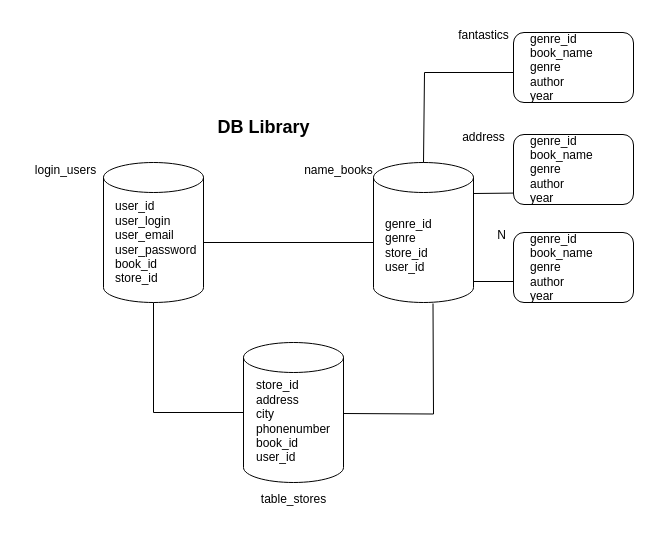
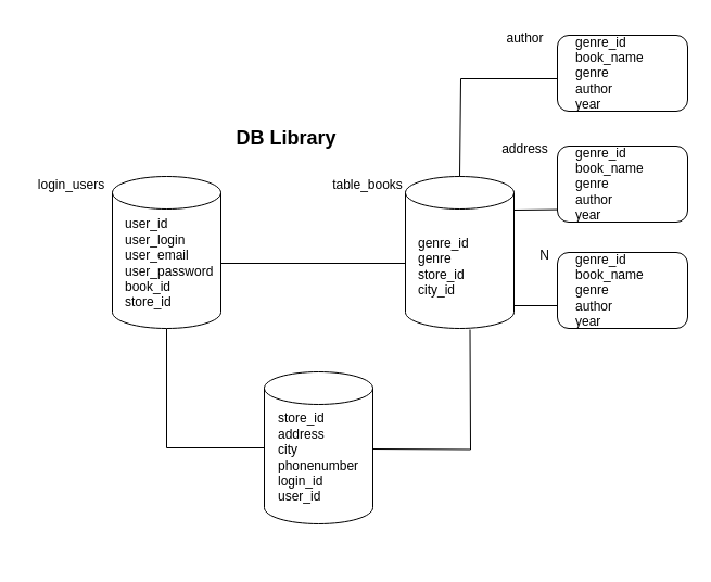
- <mxCell id="16" value="fantastics" style="text;html=1;align=center;verticalAlign=middle;resizable=0;points=[];autosize=1;strokeColor=none;fillColor=none;" vertex="1" parent="1"><mxGeometry x="448" y="20" width="70" height="30" as="geometry" /></mxCell>
+ <mxCell id="16" value="author" style="text;html=1;align=center;verticalAlign=middle;resizable=0;points=[];autosize=1;strokeColor=none;fillColor=none;" vertex="1" parent="1"><mxGeometry x="448" y="20" width="70" height="30" as="geometry" /></mxCell>
- <mxCell id="13" value="name_books" style="text;html=1;align=center;verticalAlign=middle;resizable=0;points=[];autosize=1;strokeColor=none;fillColor=none;" vertex="1" parent="1"><mxGeometry x="293" y="155" width="90" height="30" as="geometry" /></mxCell>
+ <mxCell id="13" value="table_books" style="text;html=1;align=center;verticalAlign=middle;resizable=0;points=[];autosize=1;strokeColor=none;fillColor=none;" vertex="1" parent="1"><mxGeometry x="293" y="155" width="90" height="30" as="geometry" /></mxCell>
- <mxCell id="6" value="genre_id&lt;br&gt;genre&lt;br&gt;store_id&lt;br&gt;user_id" style="text;html=1;align=left;verticalAlign=middle;resizable=0;points=[];autosize=1;strokeColor=none;fillColor=none;" vertex="1" parent="1"><mxGeometry x="383" y="210" width="70" height="70" as="geometry" /></mxCell>
+ <mxCell id="6" value="genre_id&lt;br&gt;genre&lt;br&gt;store_id&lt;br&gt;city_id" style="text;html=1;align=left;verticalAlign=middle;resizable=0;points=[];autosize=1;strokeColor=none;fillColor=none;" vertex="1" parent="1"><mxGeometry x="383" y="210" width="70" height="70" as="geometry" /></mxCell>
- <mxCell id="8" value="store_id&lt;br&gt;address&lt;br&gt;city&lt;br&gt;phonenumber&lt;br&gt;book_id&lt;br&gt;user_id" style="text;html=1;align=left;verticalAlign=middle;resizable=0;points=[];autosize=1;strokeColor=none;fillColor=none;" vertex="1" parent="1"><mxGeometry x="254" y="371" width="100" height="100" as="geometry" /></mxCell>
+ <mxCell id="8" value="store_id&lt;br&gt;address&lt;br&gt;city&lt;br&gt;phonenumber&lt;br&gt;login_id&lt;br&gt;user_id" style="text;html=1;align=left;verticalAlign=middle;resizable=0;points=[];autosize=1;strokeColor=none;fillColor=none;" vertex="1" parent="1"><mxGeometry x="254" y="371" width="100" height="100" as="geometry" /></mxCell>
- <mxCell id="14" value="table_stores" style="text;html=1;align=center;verticalAlign=middle;resizable=0;points=[];autosize=1;strokeColor=none;fillColor=none;" vertex="1" parent="1"><mxGeometry x="248" y="484" width="90" height="30" as="geometry" /></mxCell>
